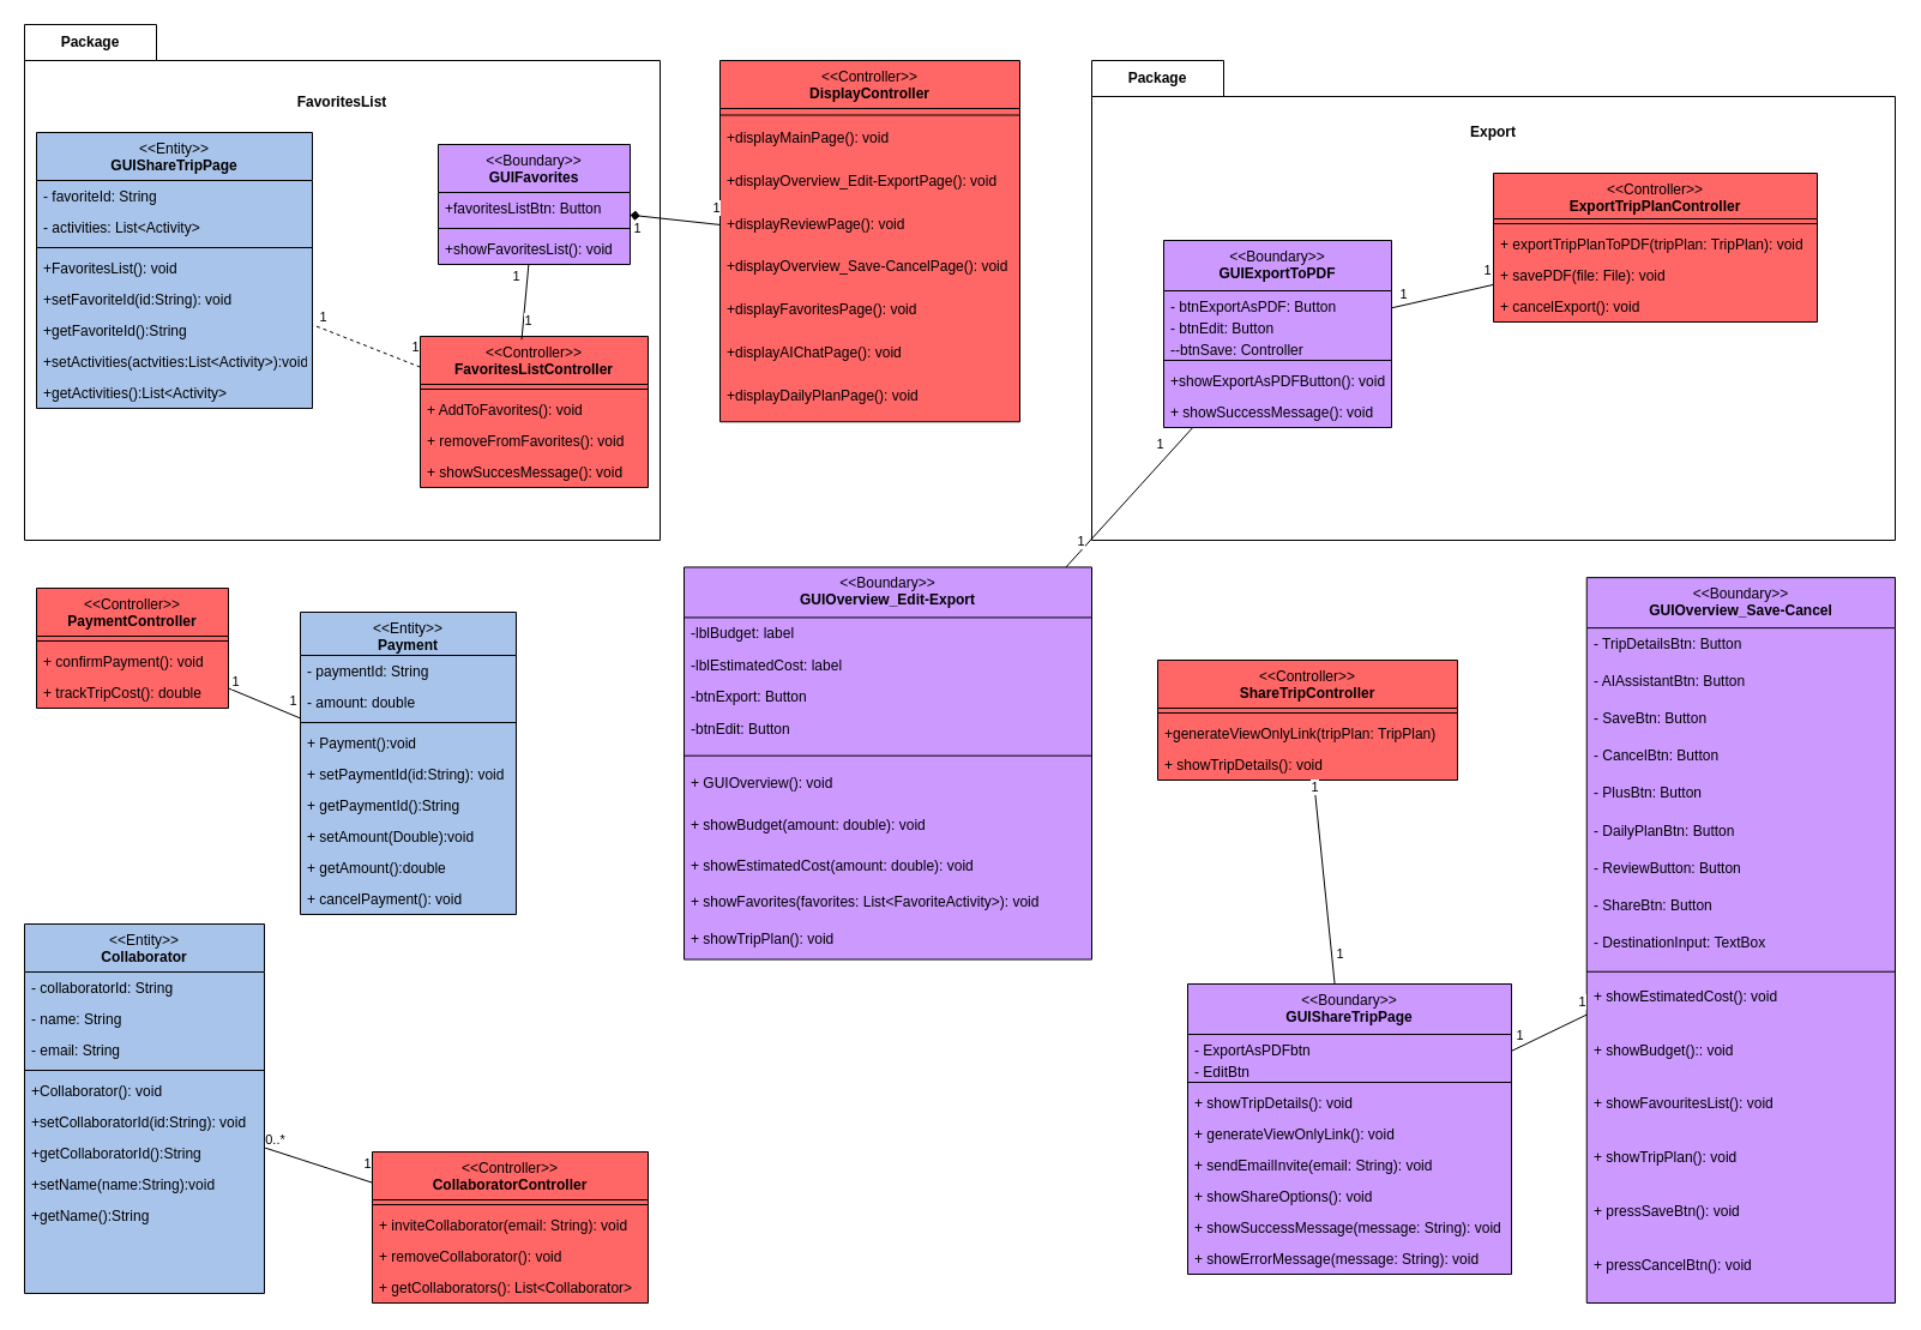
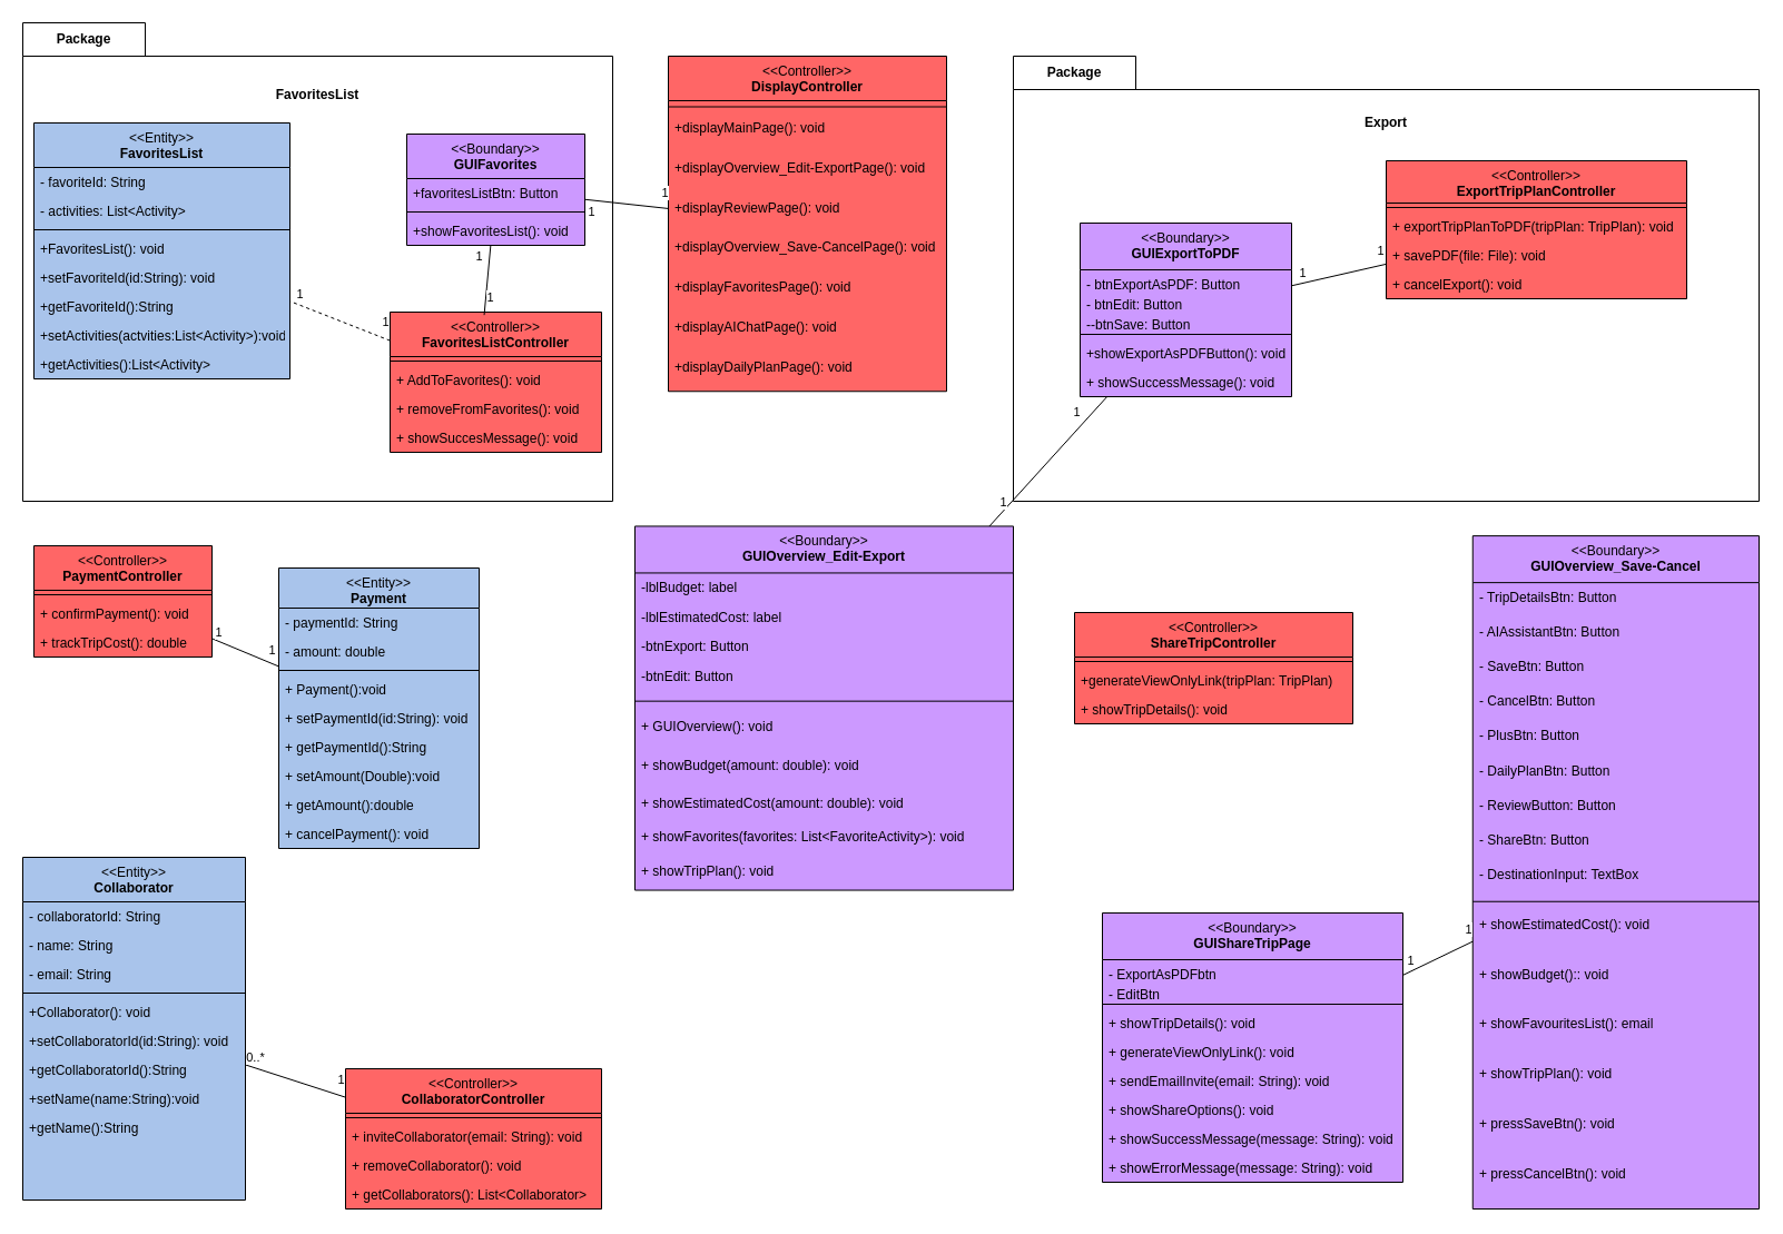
- <mxCell id="4" value="&lt;div&gt;&lt;span style=&quot;font-weight: normal;&quot;&gt;&amp;lt;&amp;lt;Entity&amp;gt;&amp;gt;&lt;/span&gt;&lt;/div&gt;GUIShareTripPage" style="swimlane;fontStyle=1;align=center;verticalAlign=top;childLayout=stackLayout;horizontal=1;startSize=40;horizontalStack=0;resizeParent=1;resizeParentMax=0;resizeLast=0;collapsible=1;marginBottom=0;whiteSpace=wrap;html=1;fillStyle=auto;strokeColor=default;swimlaneFillColor=#A9C4EB;fontFamily=Helvetica;fontSize=12;fontColor=default;fillColor=#A9C4EB;" parent="2" vertex="1"><mxGeometry x="10" y="90" width="230" height="230" as="geometry" /></mxCell>
+ <mxCell id="4" value="&lt;div&gt;&lt;span style=&quot;font-weight: normal;&quot;&gt;&amp;lt;&amp;lt;Entity&amp;gt;&amp;gt;&lt;/span&gt;&lt;/div&gt;FavoritesList" style="swimlane;fontStyle=1;align=center;verticalAlign=top;childLayout=stackLayout;horizontal=1;startSize=40;horizontalStack=0;resizeParent=1;resizeParentMax=0;resizeLast=0;collapsible=1;marginBottom=0;whiteSpace=wrap;html=1;fillStyle=auto;strokeColor=default;swimlaneFillColor=#A9C4EB;fontFamily=Helvetica;fontSize=12;fontColor=default;fillColor=#A9C4EB;" parent="2" vertex="1"><mxGeometry x="10" y="90" width="230" height="230" as="geometry" /></mxCell>
- <mxCell id="108" value="" style="endArrow=diamond;html=1;rounded=0;" parent="1" source="99" target="21" edge="1"><mxGeometry relative="1" as="geometry"><mxPoint x="445" y="293" as="sourcePoint" /><mxPoint x="450" y="230" as="targetPoint" /></mxGeometry></mxCell>
+ <mxCell id="108" value="" style="endArrow=none;html=1;rounded=0;" parent="1" source="99" target="21" edge="1"><mxGeometry relative="1" as="geometry"><mxPoint x="445" y="293" as="sourcePoint" /><mxPoint x="450" y="230" as="targetPoint" /></mxGeometry></mxCell>
- <mxCell id="69" value="--btnSave: Controller" style="text;strokeColor=none;fillColor=none;align=left;verticalAlign=top;spacingLeft=4;spacingRight=4;overflow=hidden;rotatable=0;points=[[0,0.5],[1,0.5]];portConstraint=eastwest;whiteSpace=wrap;html=1;fontFamily=Helvetica;fontSize=12;fontColor=default;fontStyle=0;horizontal=1;" parent="66" vertex="1"><mxGeometry y="78" width="190" height="18" as="geometry" /></mxCell>
+ <mxCell id="69" value="--btnSave: Button" style="text;strokeColor=none;fillColor=none;align=left;verticalAlign=top;spacingLeft=4;spacingRight=4;overflow=hidden;rotatable=0;points=[[0,0.5],[1,0.5]];portConstraint=eastwest;whiteSpace=wrap;html=1;fontFamily=Helvetica;fontSize=12;fontColor=default;fontStyle=0;horizontal=1;" parent="66" vertex="1"><mxGeometry y="78" width="190" height="18" as="geometry" /></mxCell>
- <mxCell id="93" value="" style="endArrow=none;html=1;rounded=0;" parent="1" source="76" target="86" edge="1"><mxGeometry relative="1" as="geometry"><mxPoint x="380" y="336" as="sourcePoint" /><mxPoint x="290" y="300" as="targetPoint" /></mxGeometry></mxCell>
- <mxCell id="94" value="1" style="edgeLabel;html=1;align=center;verticalAlign=middle;resizable=0;points=[];" parent="93" connectable="0" vertex="1"><mxGeometry x="0.799" y="1" relative="1" as="geometry"><mxPoint y="-11" as="offset" /></mxGeometry></mxCell>
- <mxCell id="95" value="1" style="edgeLabel;html=1;align=center;verticalAlign=middle;resizable=0;points=[];" parent="93" connectable="0" vertex="1"><mxGeometry x="-0.841" y="-3" relative="1" as="geometry"><mxPoint x="2" y="-11" as="offset" /></mxGeometry></mxCell>
- <mxCell id="138" value="+ showFavouritesList(): void" style="text;strokeColor=none;fillColor=none;align=left;verticalAlign=top;spacingLeft=4;spacingRight=4;overflow=hidden;rotatable=0;points=[[0,0.5],[1,0.5]];portConstraint=eastwest;whiteSpace=wrap;html=1;fontFamily=Helvetica;fontSize=12;fontColor=default;fontStyle=0;horizontal=1;" parent="125" vertex="1"><mxGeometry y="425.312" width="257.241" height="44.892" as="geometry" /></mxCell>
+ <mxCell id="138" value="+ showFavouritesList(): email" style="text;strokeColor=none;fillColor=none;align=left;verticalAlign=top;spacingLeft=4;spacingRight=4;overflow=hidden;rotatable=0;points=[[0,0.5],[1,0.5]];portConstraint=eastwest;whiteSpace=wrap;html=1;fontFamily=Helvetica;fontSize=12;fontColor=default;fontStyle=0;horizontal=1;" parent="125" vertex="1"><mxGeometry y="425.312" width="257.241" height="44.892" as="geometry" /></mxCell>
